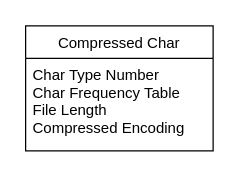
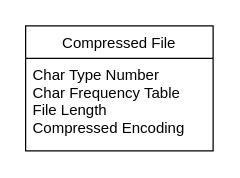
- <mxCell id="2" value="Compressed Char" style="swimlane;fontStyle=0;childLayout=stackLayout;horizontal=1;startSize=26;fillColor=none;horizontalStack=0;resizeParent=1;resizeParentMax=0;resizeLast=0;collapsible=1;marginBottom=0;" parent="1" vertex="1"><mxGeometry x="20" y="20" width="150" height="100" as="geometry" /></mxCell>
+ <mxCell id="2" value="Compressed File" style="swimlane;fontStyle=0;childLayout=stackLayout;horizontal=1;startSize=26;fillColor=none;horizontalStack=0;resizeParent=1;resizeParentMax=0;resizeLast=0;collapsible=1;marginBottom=0;" parent="1" vertex="1"><mxGeometry x="20" y="20" width="150" height="100" as="geometry" /></mxCell>
